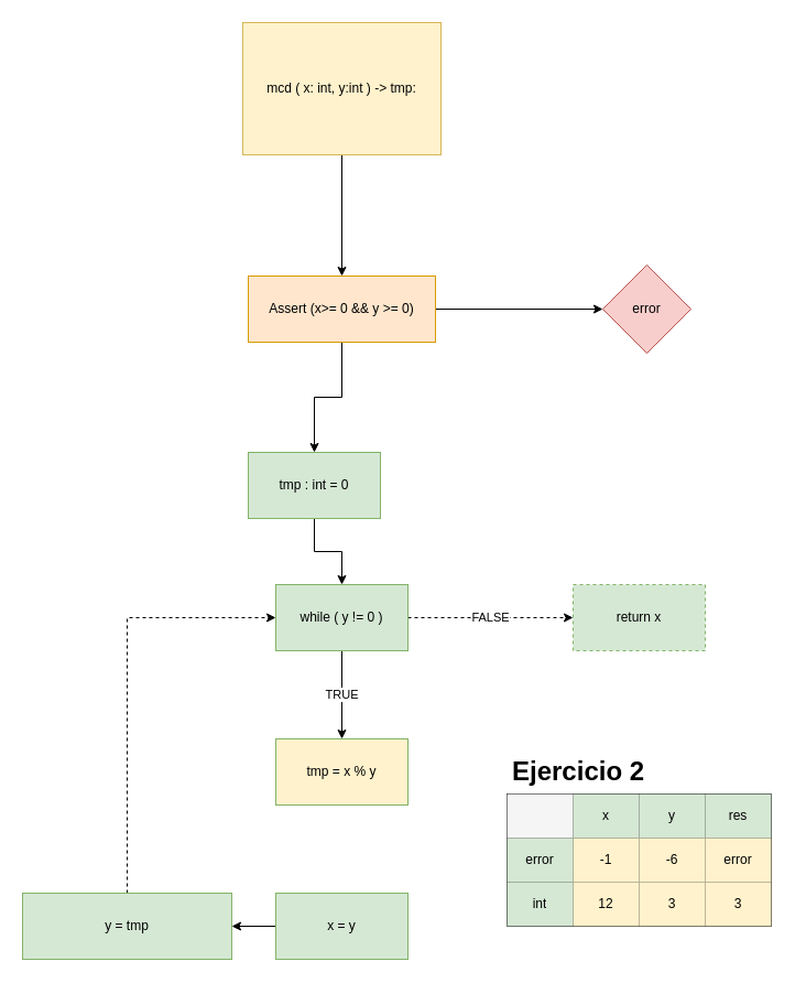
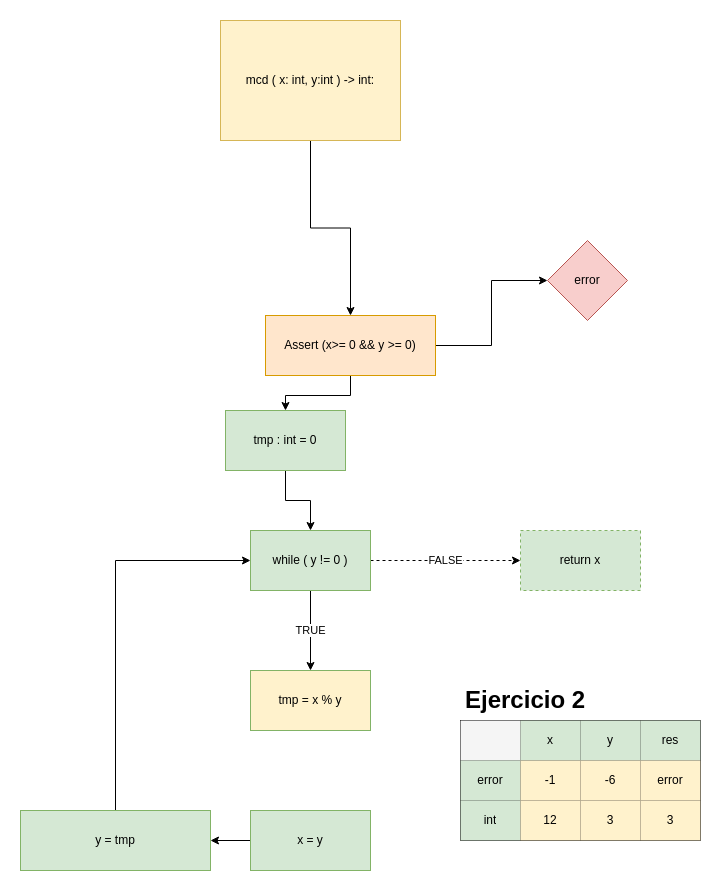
- <mxCell id="3" value="mcd ( x: int, y:int ) -&amp;gt; tmp:" style="rounded=0;whiteSpace=wrap;html=1;fillColor=#fff2cc;strokeColor=#d6b656;" vertex="1" parent="1"><mxGeometry x="220" y="20" width="180" height="120" as="geometry" /></mxCell>
+ <mxCell id="3" value="mcd ( x: int, y:int ) -&amp;gt; int:" style="rounded=0;whiteSpace=wrap;html=1;fillColor=#fff2cc;strokeColor=#d6b656;" vertex="1" parent="1"><mxGeometry x="220" y="20" width="180" height="120" as="geometry" /></mxCell>
- <mxCell id="6" value="Assert (x&amp;gt;= 0 &amp;amp;&amp;amp; y &amp;gt;= 0)" style="whiteSpace=wrap;html=1;rounded=0;fillColor=#ffe6cc;strokeColor=#d79b00;" vertex="1" parent="1"><mxGeometry x="225" y="250" width="170" height="60" as="geometry" /></mxCell>
+ <mxCell id="6" value="Assert (x&amp;gt;= 0 &amp;amp;&amp;amp; y &amp;gt;= 0)" style="whiteSpace=wrap;html=1;rounded=0;fillColor=#ffe6cc;strokeColor=#d79b00;" vertex="1" parent="1"><mxGeometry x="265" y="315" width="170" height="60" as="geometry" /></mxCell>
- <mxCell id="16" style="edgeStyle=orthogonalEdgeStyle;rounded=0;orthogonalLoop=1;jettySize=auto;html=1;exitX=0.5;exitY=0;exitDx=0;exitDy=0;entryX=0;entryY=0.5;entryDx=0;entryDy=0;dashed=1;" edge="1" parent="1" source="17" target="12"><mxGeometry relative="1" as="geometry" /></mxCell>
+ <mxCell id="16" style="edgeStyle=orthogonalEdgeStyle;rounded=0;orthogonalLoop=1;jettySize=auto;html=1;exitX=0.5;exitY=0;exitDx=0;exitDy=0;entryX=0;entryY=0.5;entryDx=0;entryDy=0;" edge="1" parent="1" source="17" target="12"><mxGeometry relative="1" as="geometry" /></mxCell>
